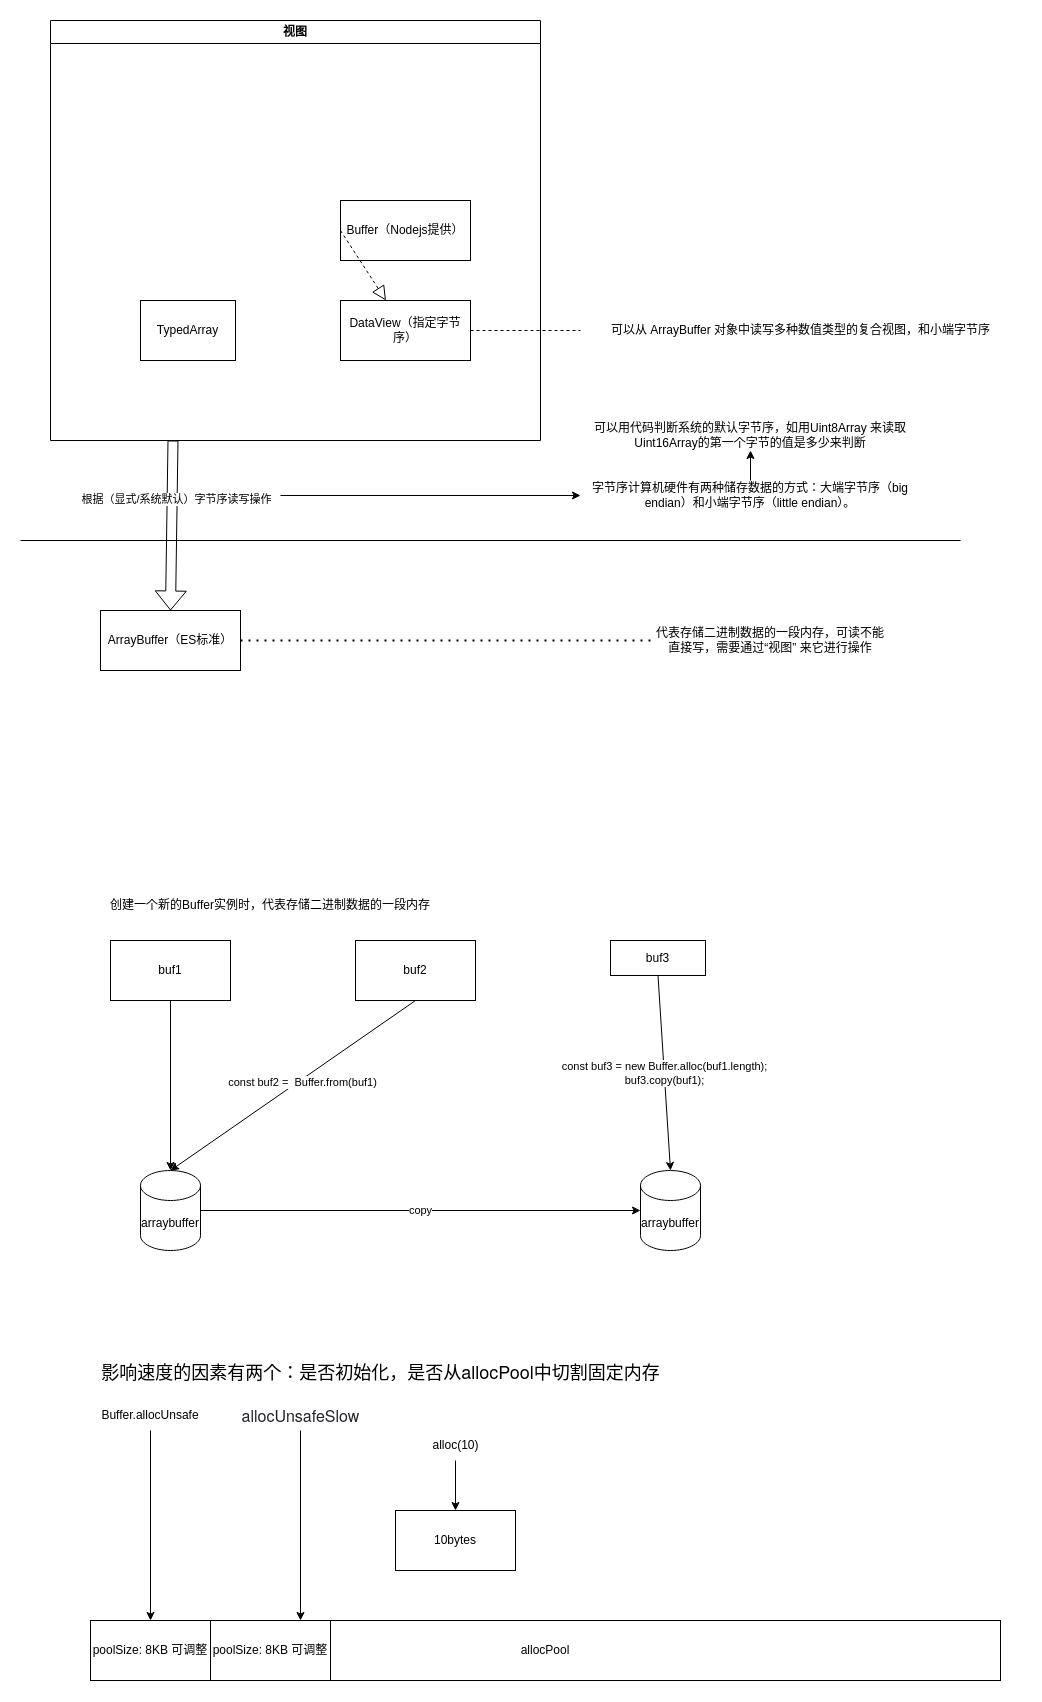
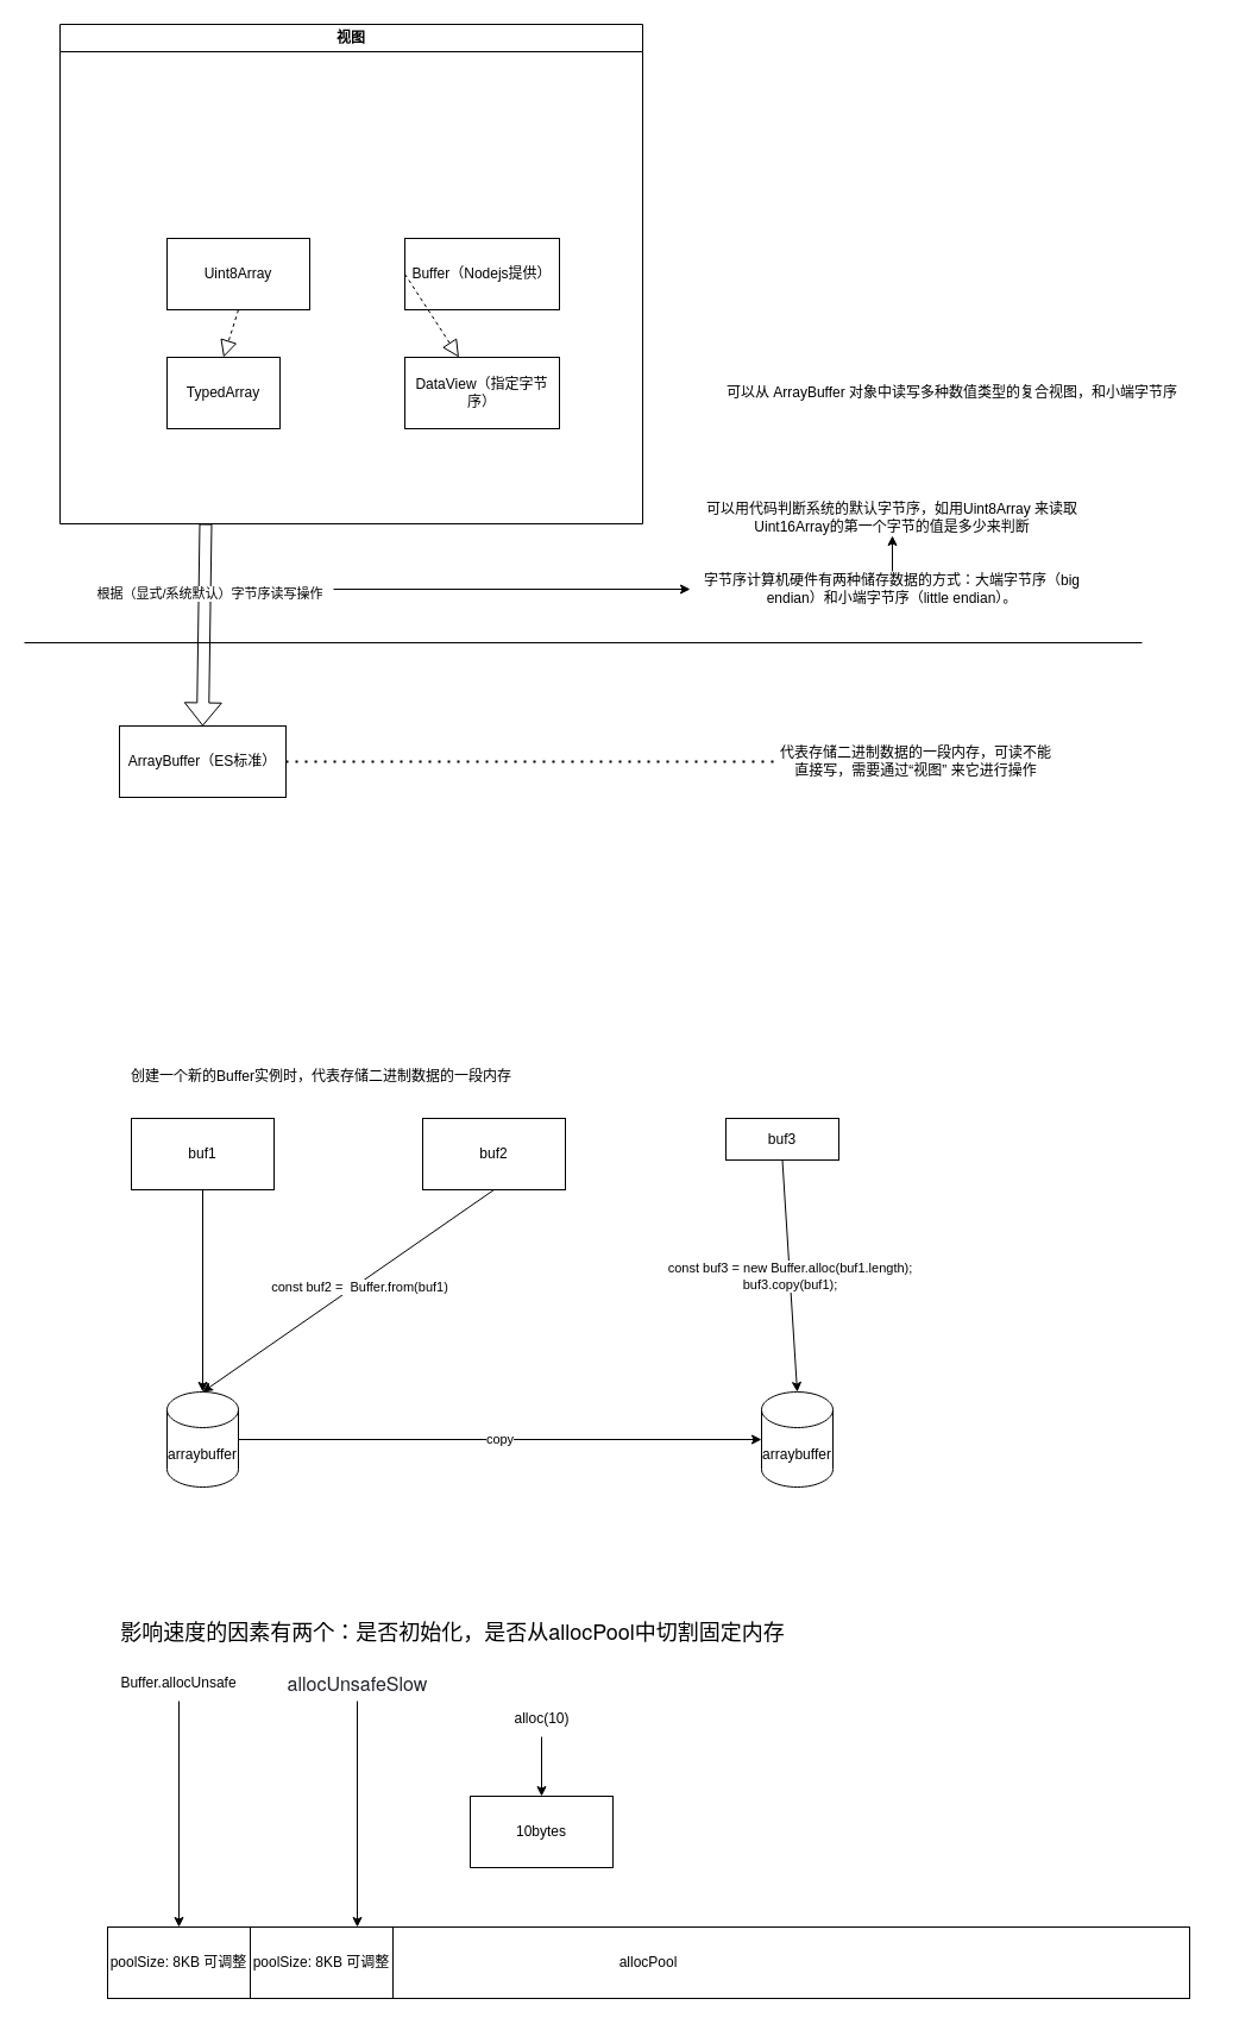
+ <mxCell id="7" value="Uint8Array" style="rounded=0;whiteSpace=wrap;html=1;" parent="5" vertex="1"><mxGeometry x="90" y="180" width="120" height="60" as="geometry" /></mxCell>
+ <mxCell id="9" value="" style="endArrow=block;dashed=1;endFill=0;endSize=12;html=1;rounded=0;exitX=0.5;exitY=1;exitDx=0;exitDy=0;entryX=0.5;entryY=0;entryDx=0;entryDy=0;" parent="5" source="7" target="6" edge="1"><mxGeometry width="160" relative="1" as="geometry"><mxPoint x="250" y="330" as="sourcePoint" /><mxPoint x="410" y="330" as="targetPoint" /></mxGeometry></mxCell>
- <mxCell id="16" value="" style="edgeStyle=orthogonalEdgeStyle;rounded=0;orthogonalLoop=1;jettySize=auto;html=1;dashed=1;startArrow=none;startFill=0;endArrow=none;endFill=0;" parent="1" source="11" target="15" edge="1"><mxGeometry relative="1" as="geometry" /></mxCell>
